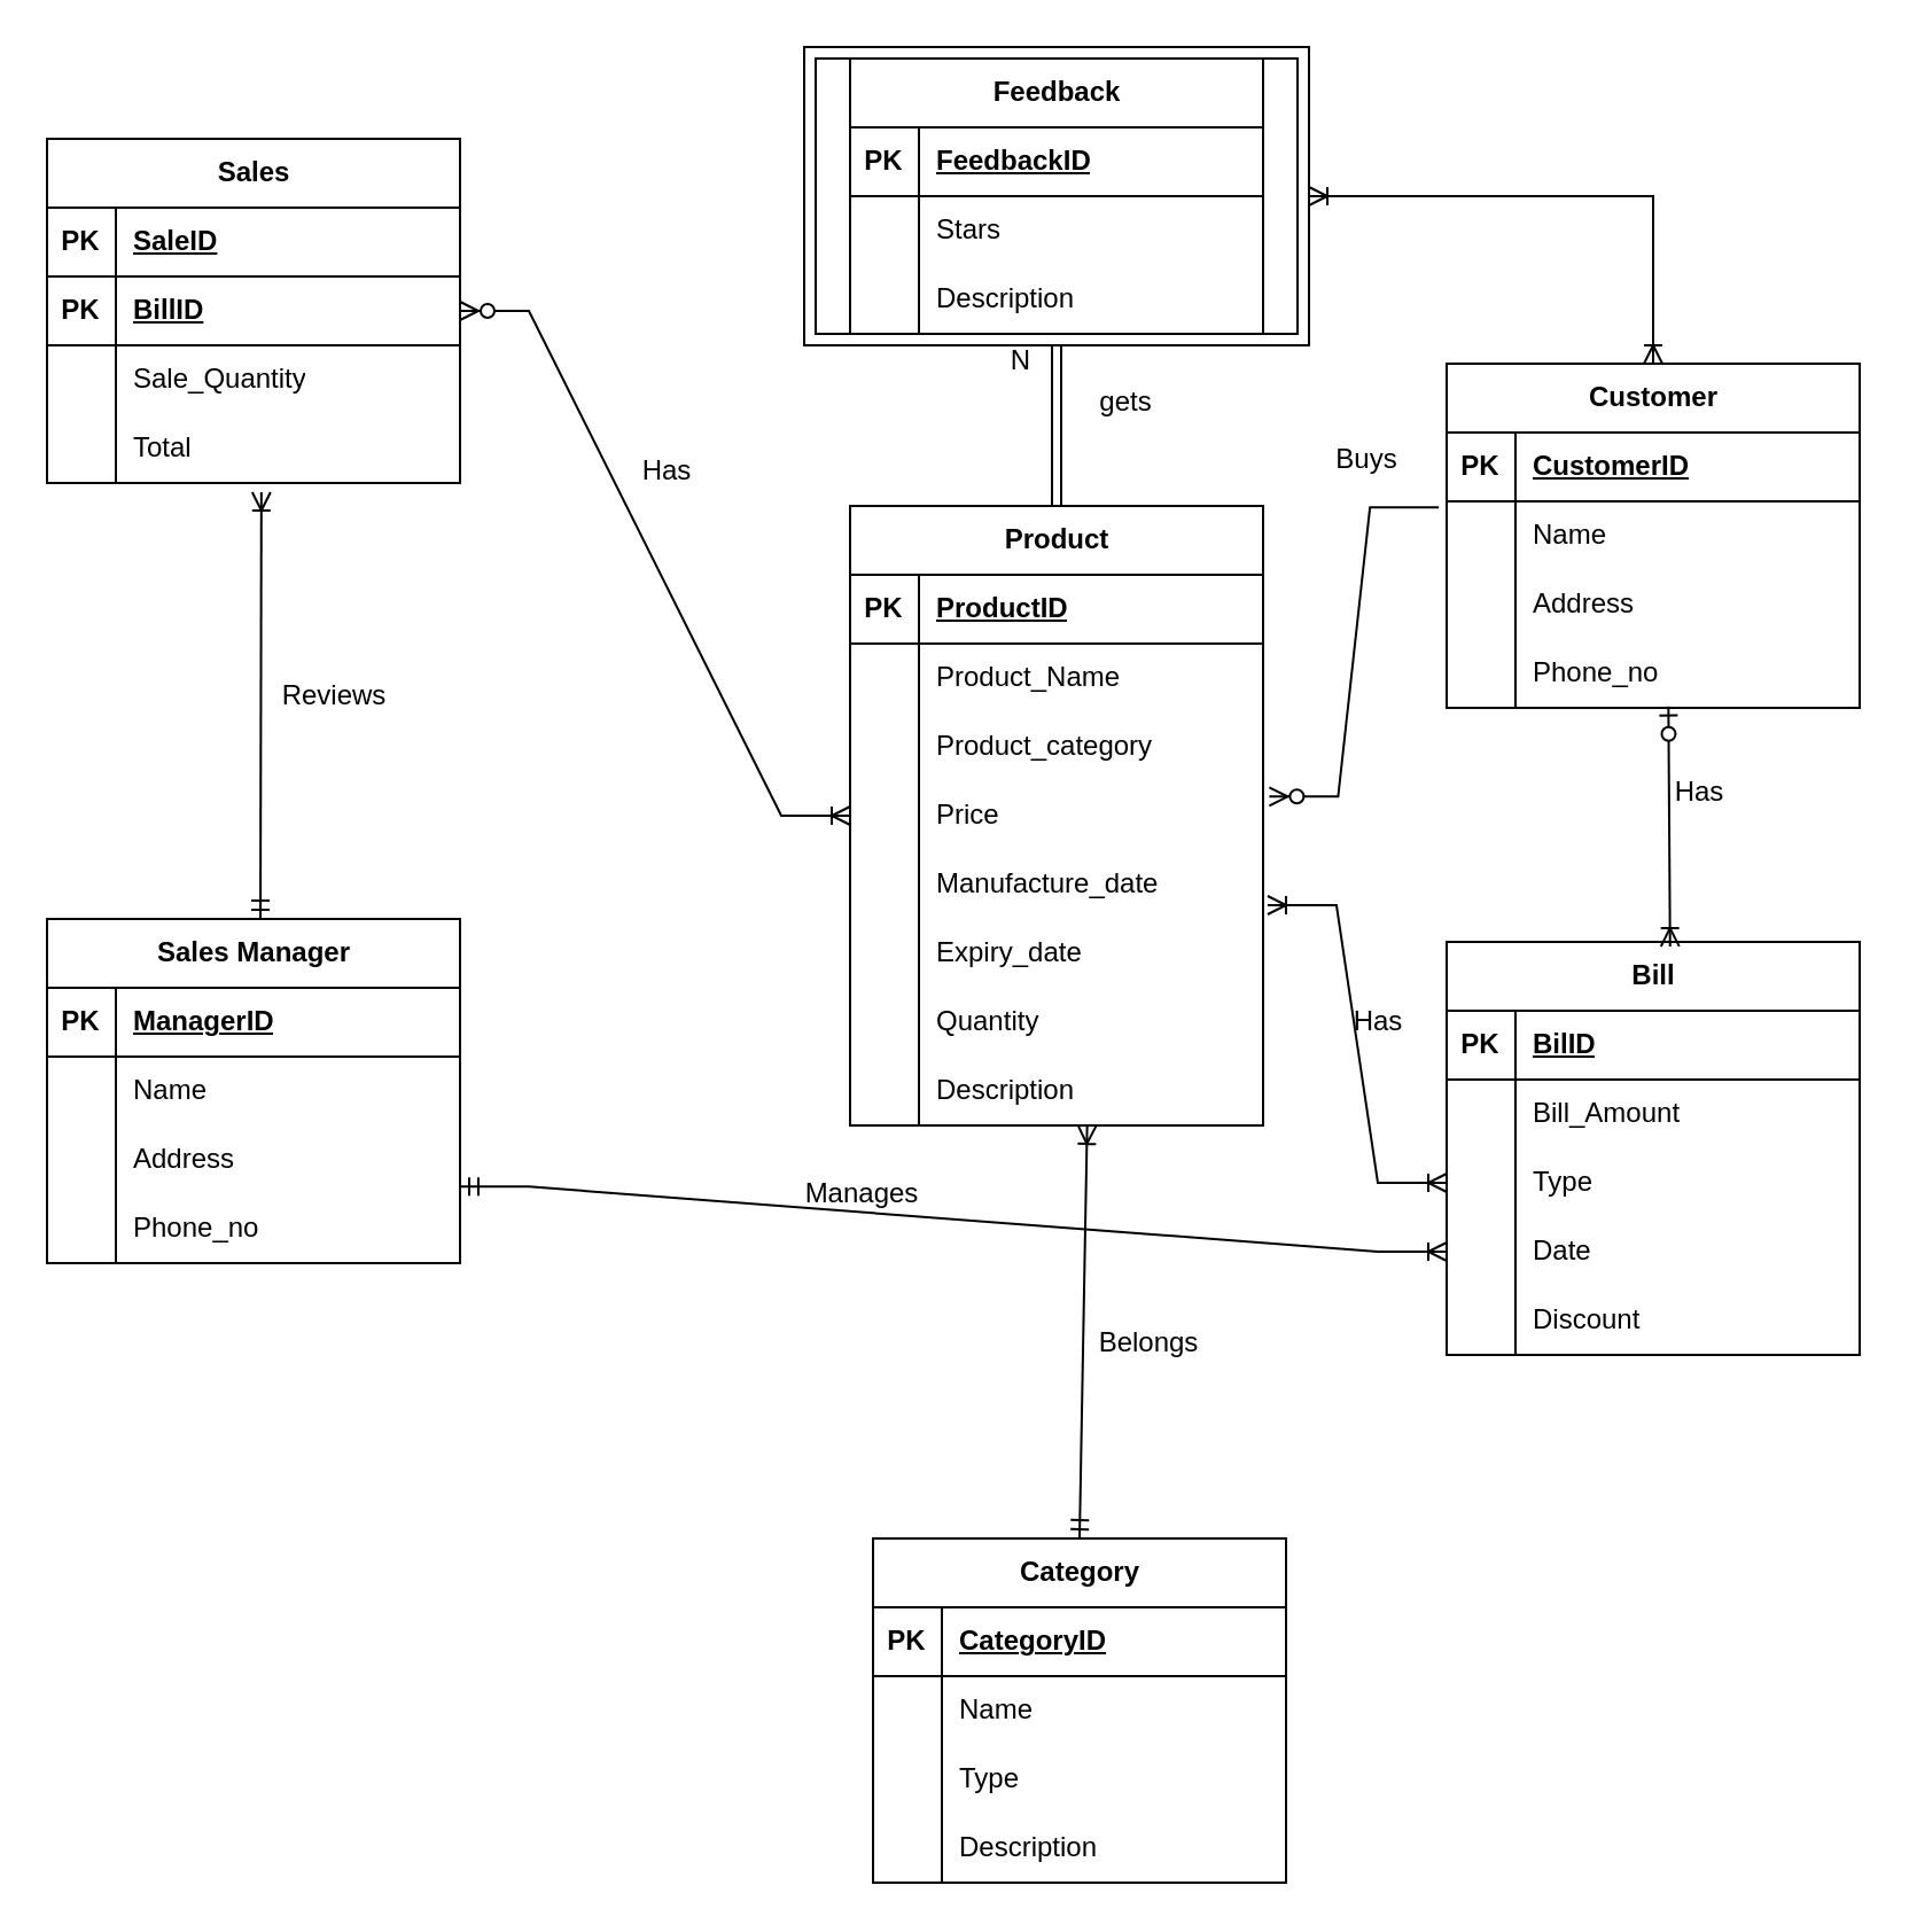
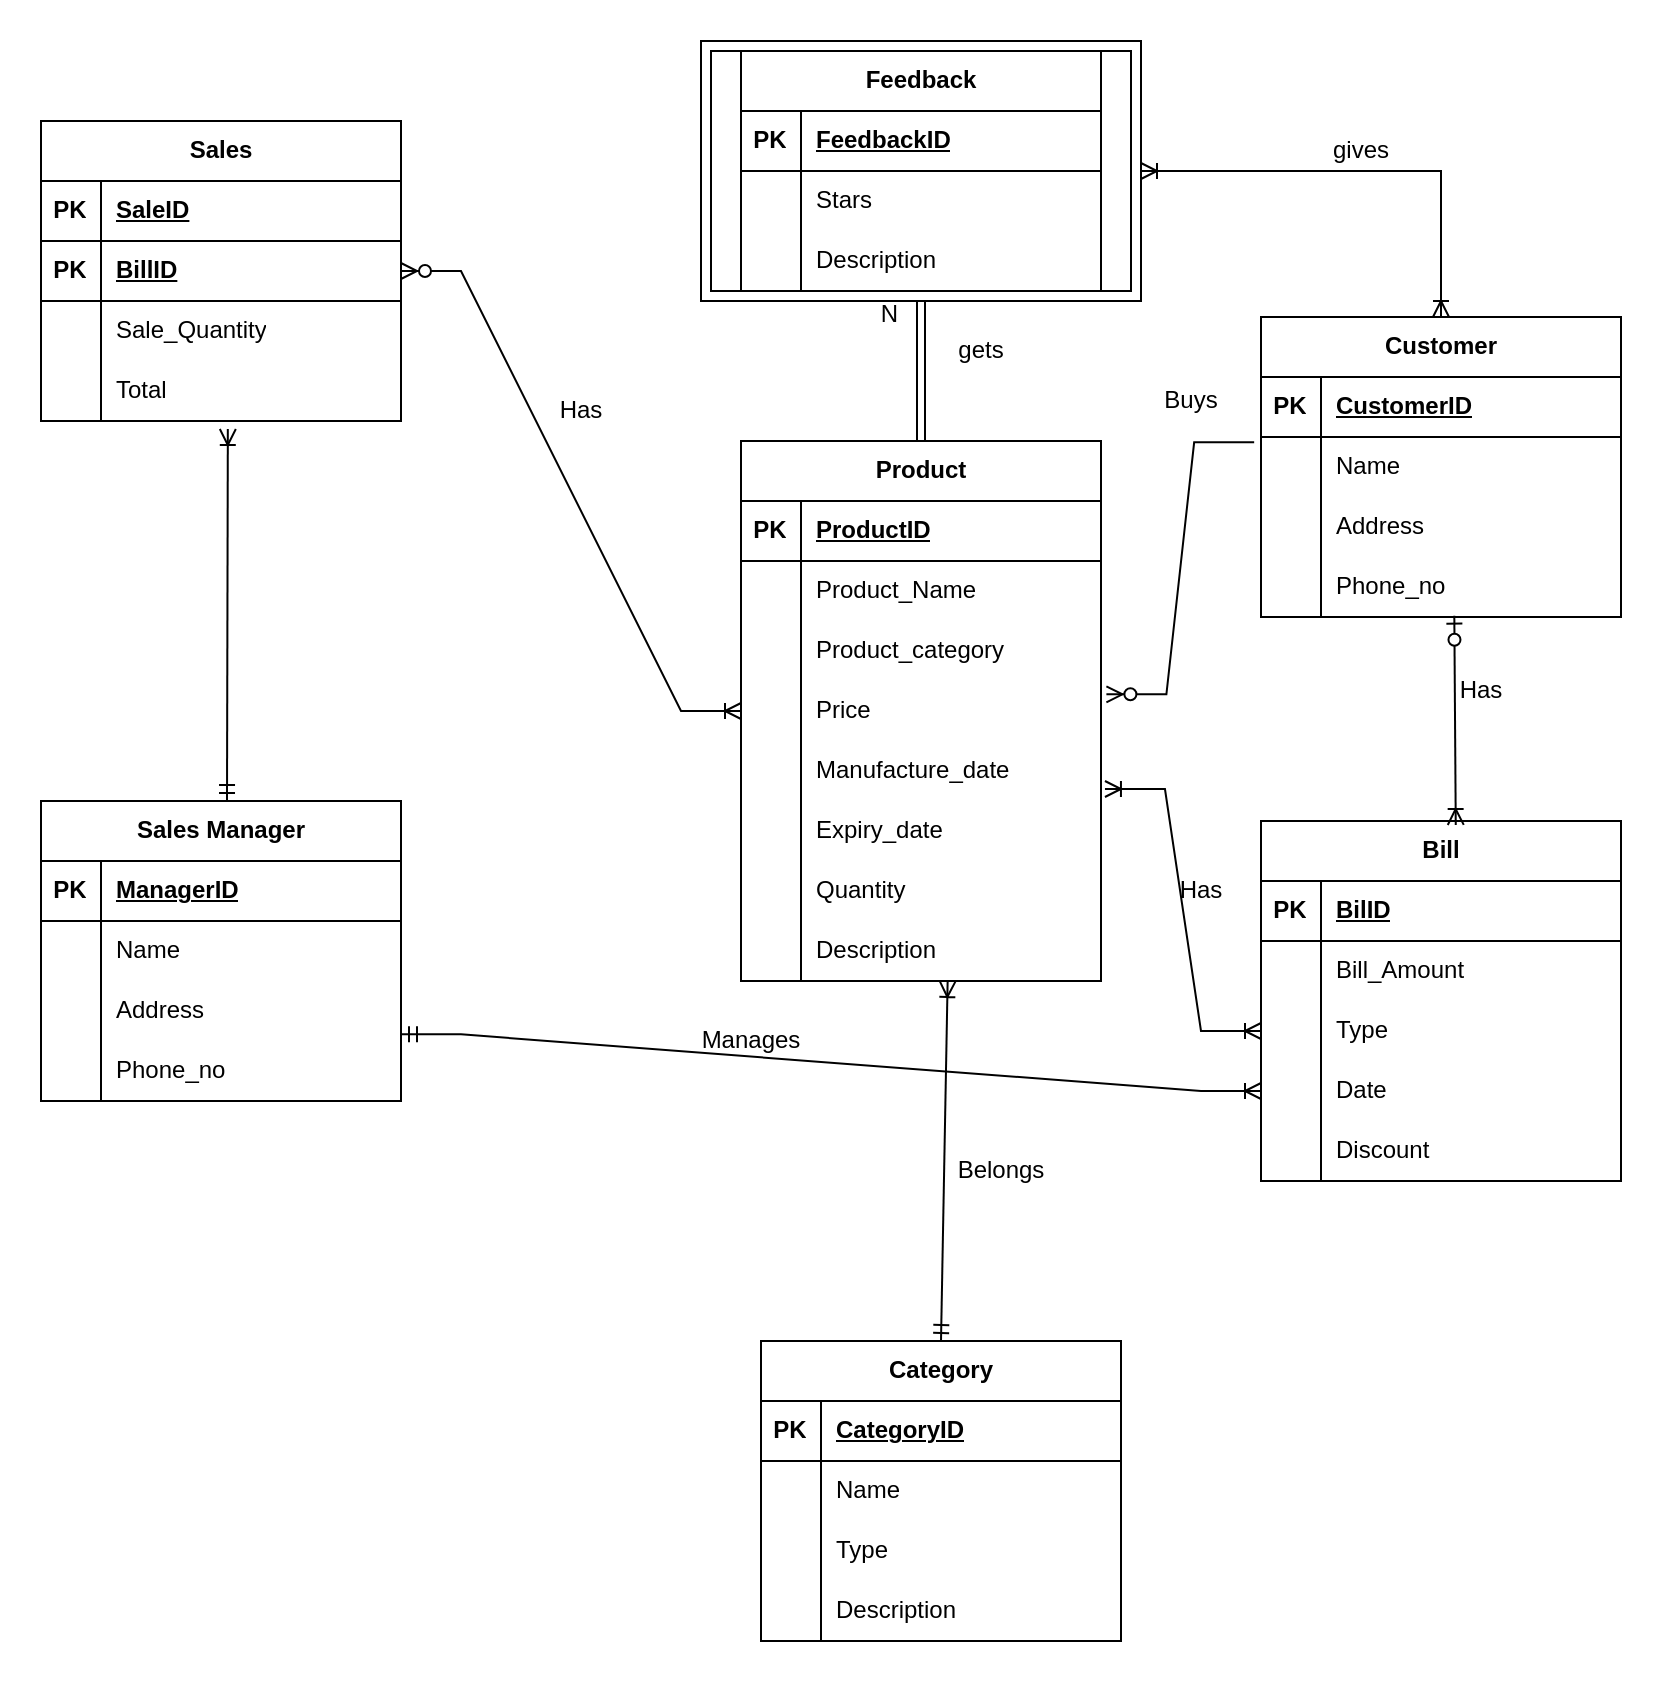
+ <mxCell id="124" value="gives" style="text;html=1;align=center;verticalAlign=middle;resizable=0;points=[];autosize=1;strokeColor=none;fillColor=none;" vertex="1" parent="1"><mxGeometry x="655" y="60" width="50" height="30" as="geometry" /></mxCell>
- <mxCell id="120" value="Reviews" style="text;html=1;align=center;verticalAlign=middle;resizable=0;points=[];autosize=1;strokeColor=none;fillColor=none;" vertex="1" parent="1"><mxGeometry x="110" y="288" width="70" height="30" as="geometry" /></mxCell>
